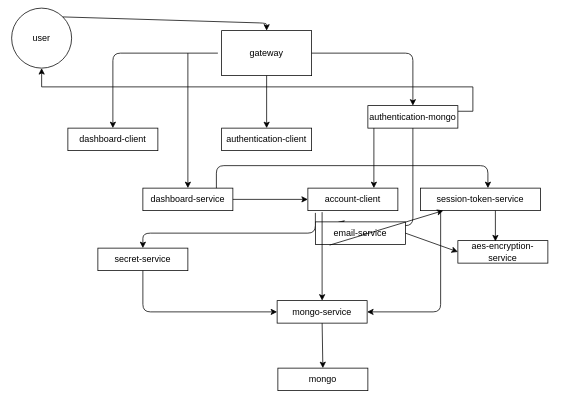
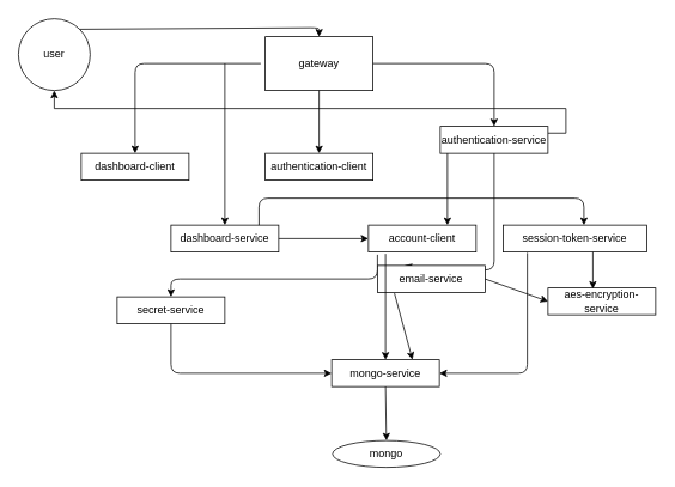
- <mxCell id="18" value="user" style="ellipse;whiteSpace=wrap;html=1;aspect=fixed;" parent="1" vertex="1"><mxGeometry x="15" y="10" width="80" height="80" as="geometry" /></mxCell>
+ <mxCell id="18" value="user" style="ellipse;whiteSpace=wrap;html=1;aspect=fixed;" parent="1" vertex="1"><mxGeometry x="20" y="20" width="80" height="80" as="geometry" /></mxCell>
- <mxCell id="11" value="authentication-mongo&lt;br&gt;" style="rounded=0;whiteSpace=wrap;html=1;" parent="1" vertex="1"><mxGeometry x="490" y="140" width="120" height="30" as="geometry" /></mxCell>
+ <mxCell id="11" value="authentication-service&lt;br&gt;" style="rounded=0;whiteSpace=wrap;html=1;" parent="1" vertex="1"><mxGeometry x="490" y="140" width="120" height="30" as="geometry" /></mxCell>
- <mxCell id="29" value="" style="endArrow=classic;html=1;exitX=0.158;exitY=1.033;exitDx=0;exitDy=0;exitPerimeter=0;" parent="1" source="22" target="15" edge="1"><mxGeometry width="50" height="50" relative="1" as="geometry"><mxPoint x="459" y="360" as="sourcePoint" /><mxPoint x="70" y="450" as="targetPoint" /></mxGeometry></mxCell>
+ <mxCell id="29" value="" style="endArrow=classic;html=1;entryX=0.75;entryY=0;entryDx=0;entryDy=0;exitX=0.158;exitY=1.033;exitDx=0;exitDy=0;exitPerimeter=0;" parent="1" source="22" target="27" edge="1"><mxGeometry width="50" height="50" relative="1" as="geometry"><mxPoint x="459" y="360" as="sourcePoint" /><mxPoint x="70" y="450" as="targetPoint" /></mxGeometry></mxCell>
- <mxCell id="31" value="mongo" style="rounded=0;whiteSpace=wrap;html=1;" parent="1" vertex="1"><mxGeometry x="370" y="490" width="120" height="30" as="geometry" /></mxCell>
+ <mxCell id="31" value="mongo" style="ellipse;whiteSpace=wrap;html=1;" parent="1" vertex="1"><mxGeometry x="370" y="490" width="120" height="30" as="geometry" /></mxCell>
